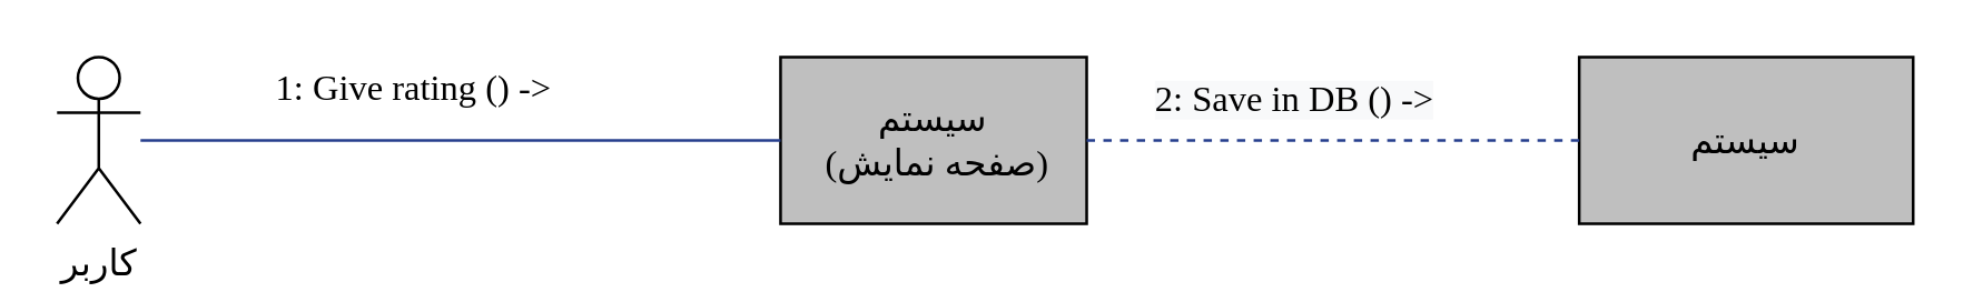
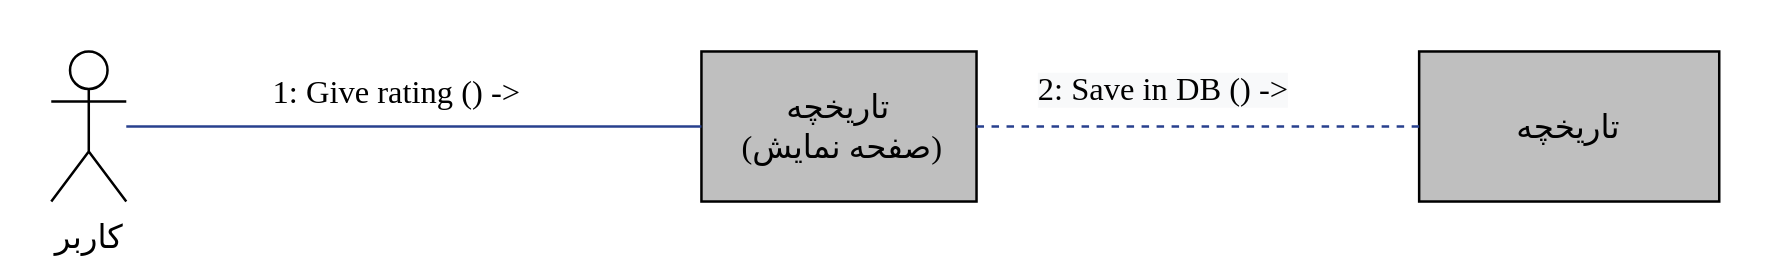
- <mxCell id="7" value="&lt;font face=&quot;Times New Roman&quot; style=&quot;font-size: 13px&quot;&gt;1: Give rating () -&amp;gt;&lt;/font&gt;" style="text;html=1;align=center;verticalAlign=middle;resizable=0;points=[];autosize=1;" vertex="1" parent="1"><mxGeometry x="93" y="21" width="110" height="20" as="geometry" /></mxCell>
+ <mxCell id="7" value="&lt;font face=&quot;Times New Roman&quot; style=&quot;font-size: 13px&quot;&gt;1: Give rating () -&amp;gt;&lt;/font&gt;" style="text;html=1;align=center;verticalAlign=middle;resizable=0;points=[];autosize=1;" vertex="1" parent="1"><mxGeometry x="103" y="26" width="110" height="20" as="geometry" /></mxCell>
- <mxCell id="3" value="&lt;font face=&quot;B Zar&quot; style=&quot;font-size: 13px&quot;&gt;سیستم&lt;br&gt;&amp;nbsp;(صفحه نمایش)&lt;/font&gt;" style="rounded=0;whiteSpace=wrap;html=1;fillColor=#BFBFBF;" vertex="1" parent="1"><mxGeometry x="280" y="20" width="110" height="60" as="geometry" /></mxCell>
+ <mxCell id="3" value="&lt;font face=&quot;B Zar&quot; style=&quot;font-size: 13px&quot;&gt;تاریخچه&lt;br&gt;&amp;nbsp;(صفحه نمایش)&lt;/font&gt;" style="rounded=0;whiteSpace=wrap;html=1;fillColor=#BFBFBF;" vertex="1" parent="1"><mxGeometry x="280" y="20" width="110" height="60" as="geometry" /></mxCell>
- <mxCell id="4" value="&lt;span style=&quot;font-family: &amp;#34;b zar&amp;#34; ; font-size: 13px&quot;&gt;سیستم&lt;/span&gt;" style="rounded=0;whiteSpace=wrap;html=1;fillColor=#BFBFBF;" vertex="1" parent="1"><mxGeometry x="567" y="20" width="120" height="60" as="geometry" /></mxCell>
+ <mxCell id="4" value="&lt;span style=&quot;font-family: &amp;#34;b zar&amp;#34; ; font-size: 13px&quot;&gt;تاریخچه&lt;/span&gt;" style="rounded=0;whiteSpace=wrap;html=1;fillColor=#BFBFBF;" vertex="1" parent="1"><mxGeometry x="567" y="20" width="120" height="60" as="geometry" /></mxCell>
